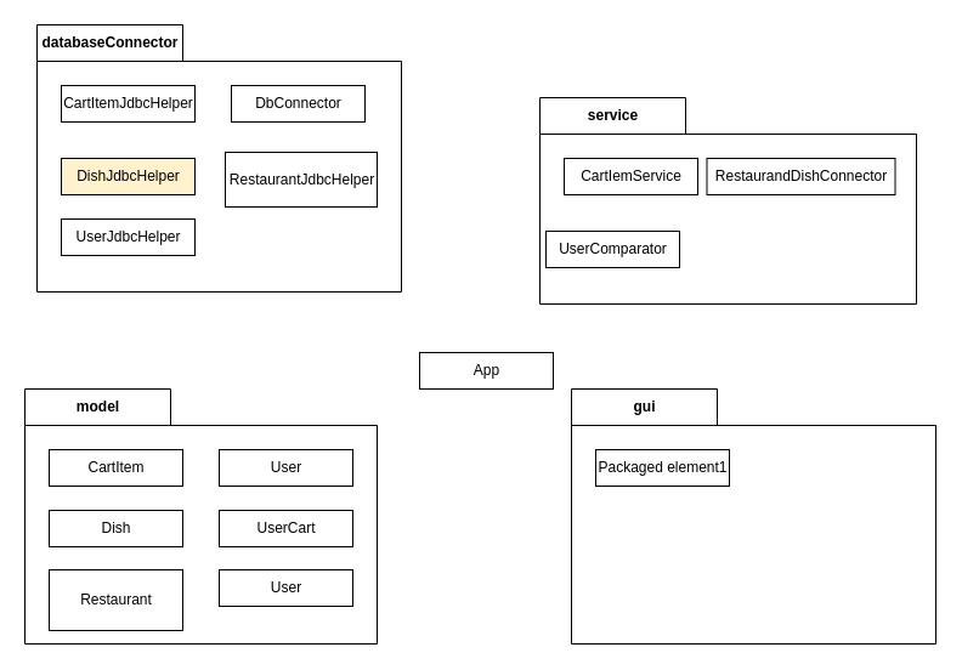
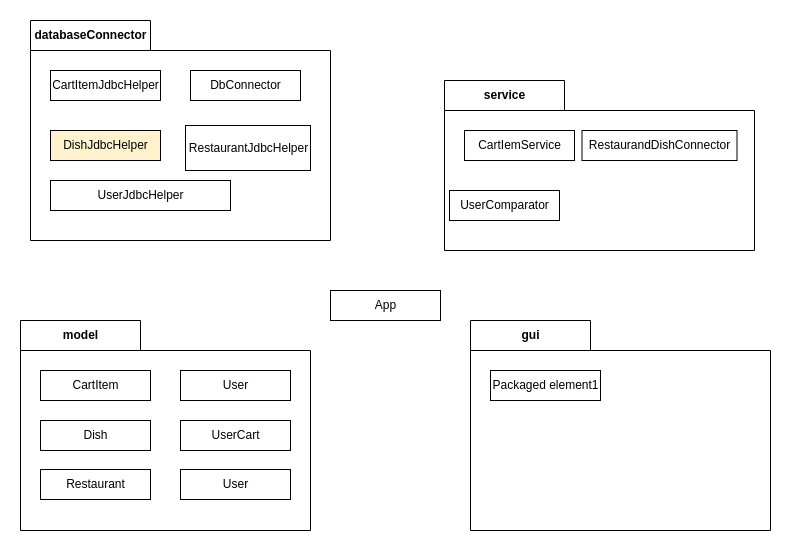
- <mxCell id="7" value="UserJdbcHelper" style="html=1;" parent="2" vertex="1"><mxGeometry x="20" y="160" width="110" height="30" as="geometry" /></mxCell>
+ <mxCell id="7" value="UserJdbcHelper" style="html=1;" parent="2" vertex="1"><mxGeometry x="20" y="160" width="180" height="30" as="geometry" /></mxCell>
- <mxCell id="21" value="App" style="html=1;" parent="1" vertex="1"><mxGeometry x="345" y="290" width="110" height="30" as="geometry" /></mxCell>
+ <mxCell id="21" value="App" style="html=1;" parent="1" vertex="1"><mxGeometry x="330" y="290" width="110" height="30" as="geometry" /></mxCell>
- <mxCell id="15" value="Restaurant" style="html=1;" parent="12" vertex="1"><mxGeometry x="20" y="149" width="110" height="50" as="geometry" /></mxCell>
+ <mxCell id="15" value="Restaurant" style="html=1;" parent="12" vertex="1"><mxGeometry x="20" y="149" width="110" height="30" as="geometry" /></mxCell>
